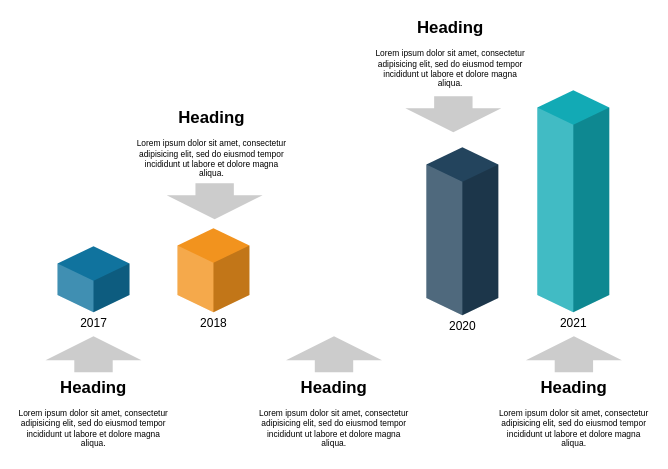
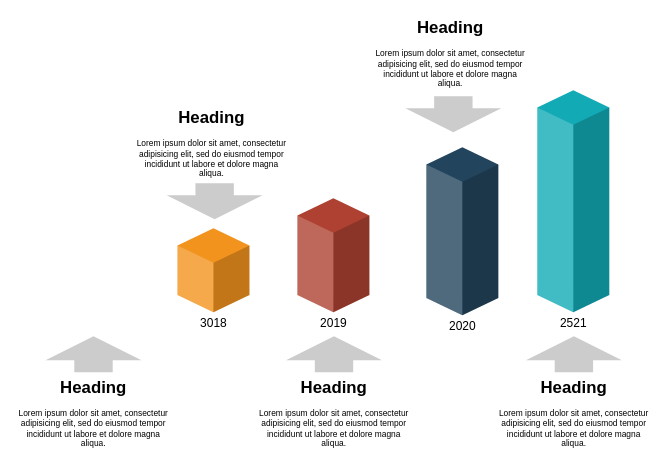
+ <mxCell id="5" value="2019" style="verticalLabelPosition=bottom;verticalAlign=top;html=1;shape=mxgraph.infographic.shadedCube;isoAngle=15;fillColor=#AE4132;strokeColor=none;fontFamily=Helvetica;fontSize=20;align=center;strokeWidth=2;" parent="1" vertex="1"><mxGeometry x="495" y="330" width="120" height="190" as="geometry" /></mxCell>
- <mxCell id="3" value="2017" style="verticalLabelPosition=bottom;verticalAlign=top;html=1;shape=mxgraph.infographic.shadedCube;isoAngle=15;fillColor=#10739E;strokeColor=none;fontFamily=Helvetica;fontSize=20;align=center;strokeWidth=2;" parent="1" vertex="1"><mxGeometry x="95" y="410" width="120" height="110" as="geometry" /></mxCell>
- <mxCell id="4" value="2018" style="verticalLabelPosition=bottom;verticalAlign=top;html=1;shape=mxgraph.infographic.shadedCube;isoAngle=15;fillColor=#F2931E;strokeColor=none;fontFamily=Helvetica;fontSize=20;align=center;strokeWidth=2;" parent="1" vertex="1"><mxGeometry x="295" y="380" width="120" height="140" as="geometry" /></mxCell>
+ <mxCell id="4" value="3018" style="verticalLabelPosition=bottom;verticalAlign=top;html=1;shape=mxgraph.infographic.shadedCube;isoAngle=15;fillColor=#F2931E;strokeColor=none;fontFamily=Helvetica;fontSize=20;align=center;strokeWidth=2;" parent="1" vertex="1"><mxGeometry x="295" y="380" width="120" height="140" as="geometry" /></mxCell>
- <mxCell id="7" value="2021" style="verticalLabelPosition=bottom;verticalAlign=top;html=1;shape=mxgraph.infographic.shadedCube;isoAngle=15;fillColor=#12AAB5;strokeColor=none;fontFamily=Helvetica;fontSize=20;align=center;strokeWidth=2;direction=east;" parent="1" vertex="1"><mxGeometry x="895" y="150" width="120" height="370" as="geometry" /></mxCell>
+ <mxCell id="7" value="2521" style="verticalLabelPosition=bottom;verticalAlign=top;html=1;shape=mxgraph.infographic.shadedCube;isoAngle=15;fillColor=#12AAB5;strokeColor=none;fontFamily=Helvetica;fontSize=20;align=center;strokeWidth=2;direction=east;" parent="1" vertex="1"><mxGeometry x="895" y="150" width="120" height="370" as="geometry" /></mxCell>
